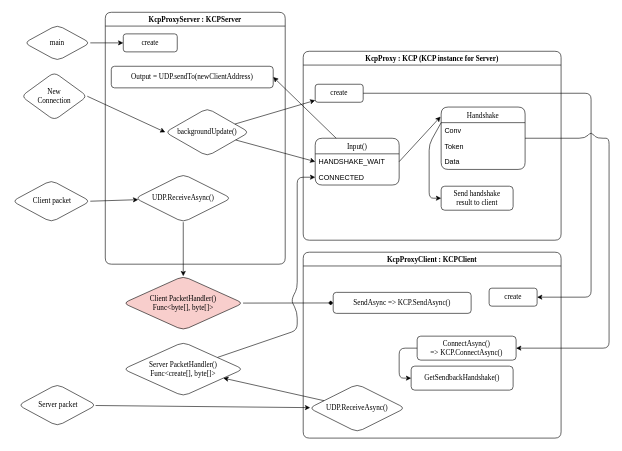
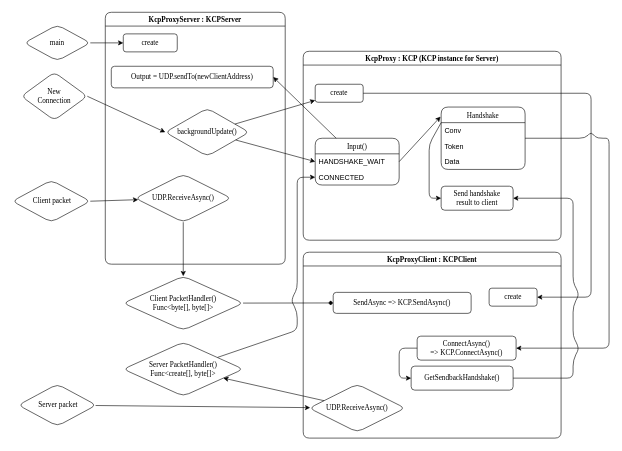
- <mxCell id="31" value="Client PacketHandler()&lt;br&gt;Func&amp;lt;byte[], byte[]&amp;gt;" style="rhombus;whiteSpace=wrap;html=1;rounded=1;shadow=0;comic=0;fontFamily=Consolas;fontSize=12;strokeWidth=1;fillColor=#f8cecc;" parent="1" vertex="1"><mxGeometry x="205" y="460" width="200" height="90" as="geometry" /></mxCell>
+ <mxCell id="31" value="Client PacketHandler()&lt;br&gt;Func&amp;lt;byte[], byte[]&amp;gt;" style="rhombus;whiteSpace=wrap;html=1;rounded=1;shadow=0;comic=0;fontFamily=Consolas;fontSize=12;strokeWidth=1;" parent="1" vertex="1"><mxGeometry x="205" y="460" width="200" height="90" as="geometry" /></mxCell>
+ <mxCell id="45" style="edgeStyle=none;rounded=1;comic=0;html=1;entryX=1;entryY=0.5;entryDx=0;entryDy=0;shadow=0;fontFamily=Consolas;fontSize=15;strokeWidth=1;exitX=1;exitY=0.5;exitDx=0;exitDy=0;" edge="1" parent="1" source="25" target="20"><mxGeometry relative="1" as="geometry"><Array as="points"><mxPoint x="955" y="630" /><mxPoint x="955" y="600" /><mxPoint x="965" y="580" /><mxPoint x="955" y="560" /><mxPoint x="955" y="510" /><mxPoint x="965" y="490" /><mxPoint x="955" y="470" /><mxPoint x="955" y="330" /></Array></mxGeometry></mxCell>
